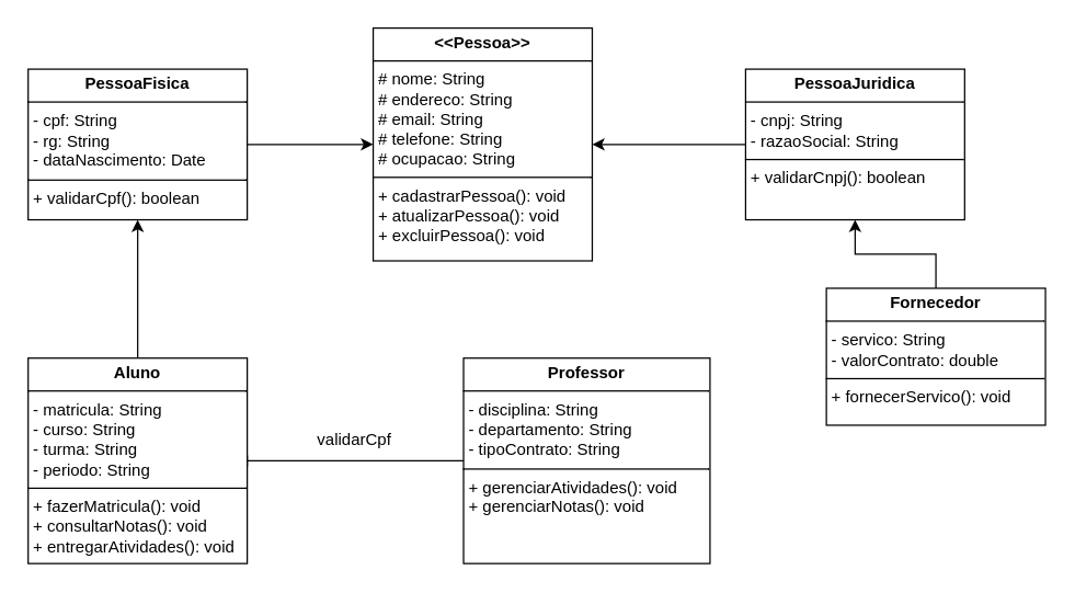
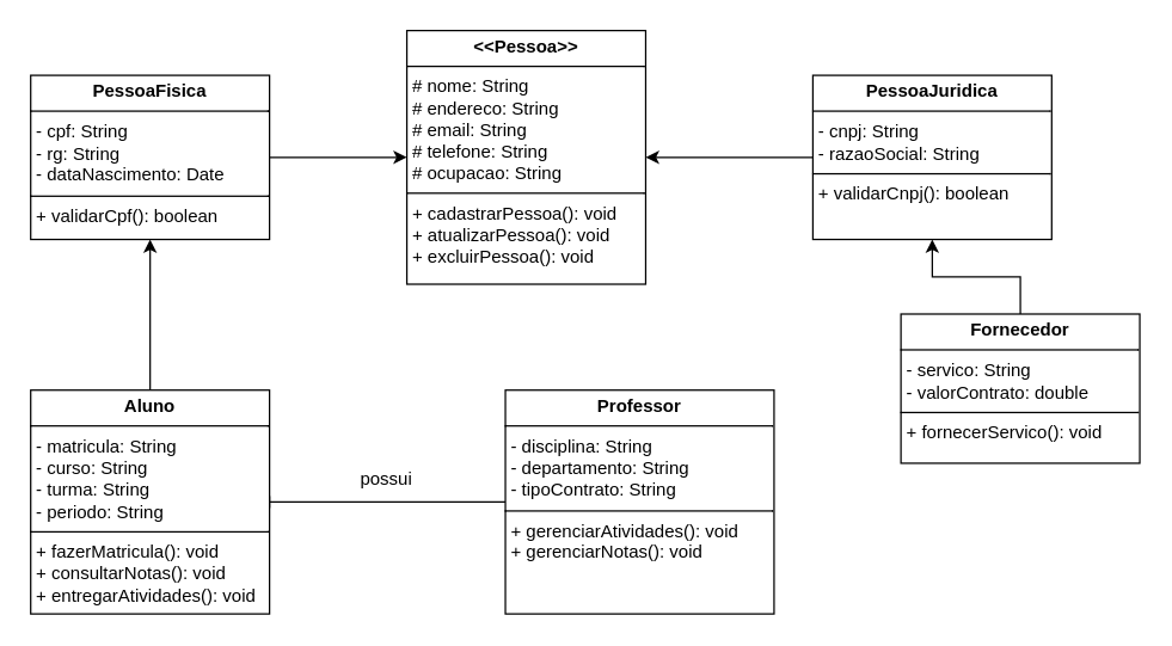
- <mxCell id="16" value="validarCpf" style="shape=partialRectangle;connectable=0;fillColor=none;top=0;left=0;bottom=0;right=0;align=center;spacingLeft=6;overflow=hidden;rounded=0;strokeColor=default;verticalAlign=top;fontFamily=Helvetica;fontSize=12;fontColor=default;labelBackgroundColor=none;" vertex="1" parent="14"><mxGeometry x="30" width="107" height="30" as="geometry"><mxRectangle width="107" height="30" as="alternateBounds" /></mxGeometry></mxCell>
+ <mxCell id="16" value="possui" style="shape=partialRectangle;connectable=0;fillColor=none;top=0;left=0;bottom=0;right=0;align=center;spacingLeft=6;overflow=hidden;rounded=0;strokeColor=default;verticalAlign=top;fontFamily=Helvetica;fontSize=12;fontColor=default;labelBackgroundColor=none;" vertex="1" parent="14"><mxGeometry x="30" width="107" height="30" as="geometry"><mxRectangle width="107" height="30" as="alternateBounds" /></mxGeometry></mxCell>
